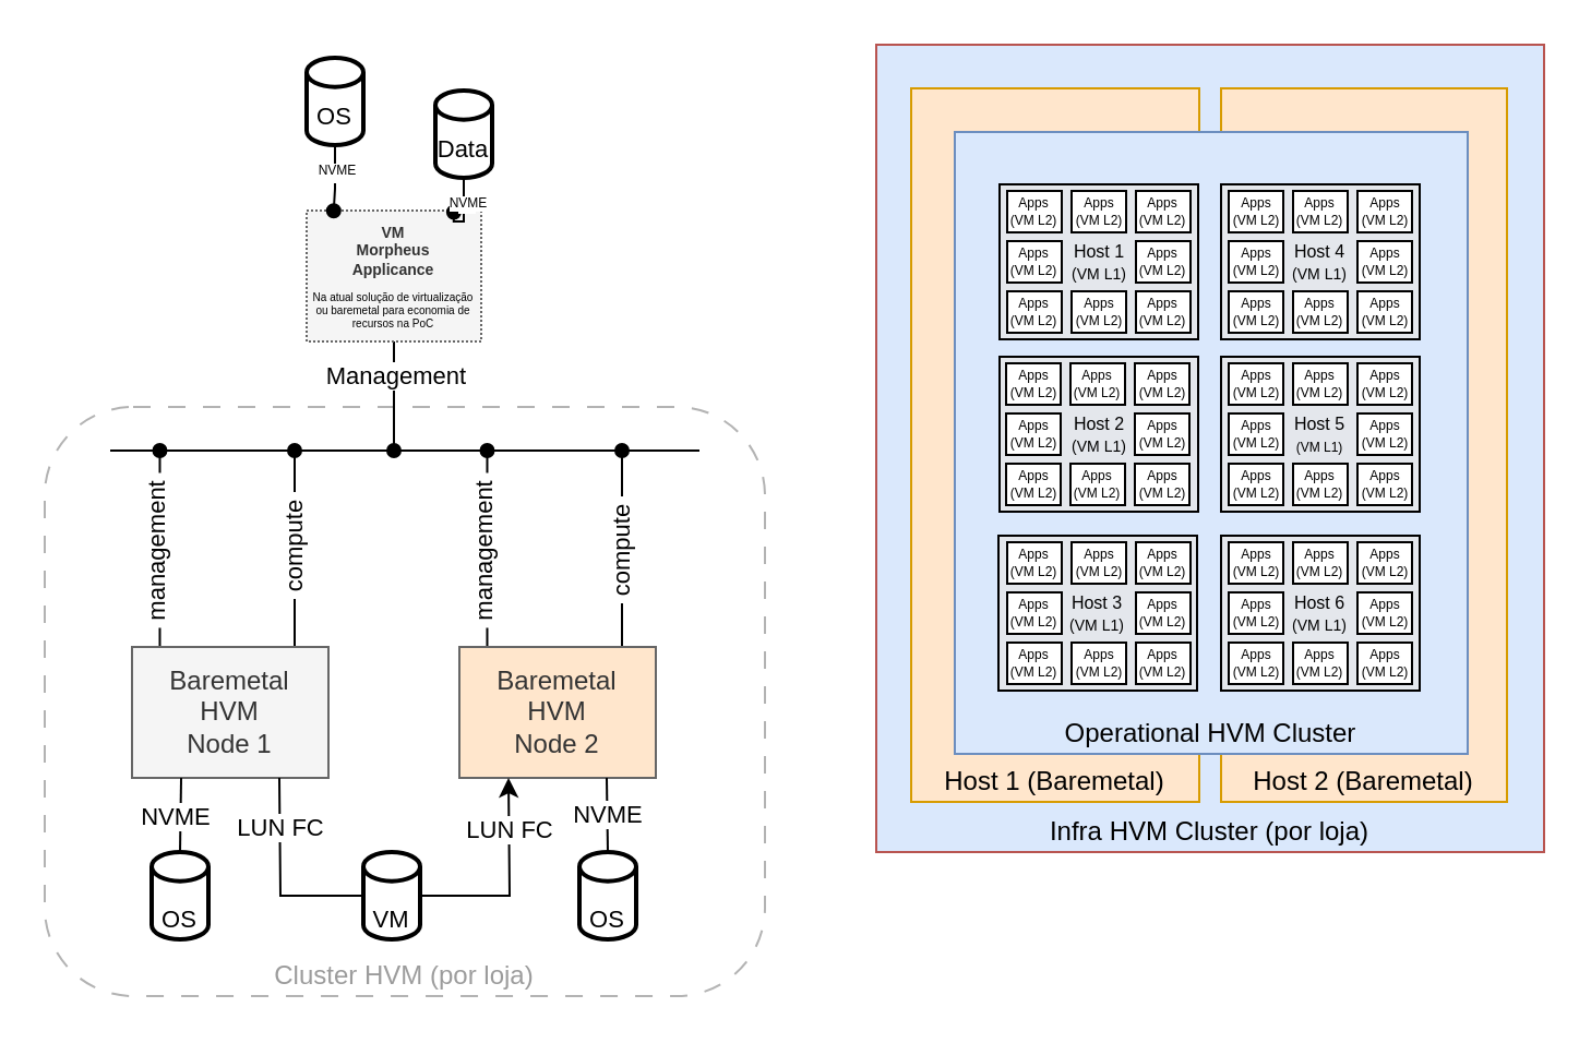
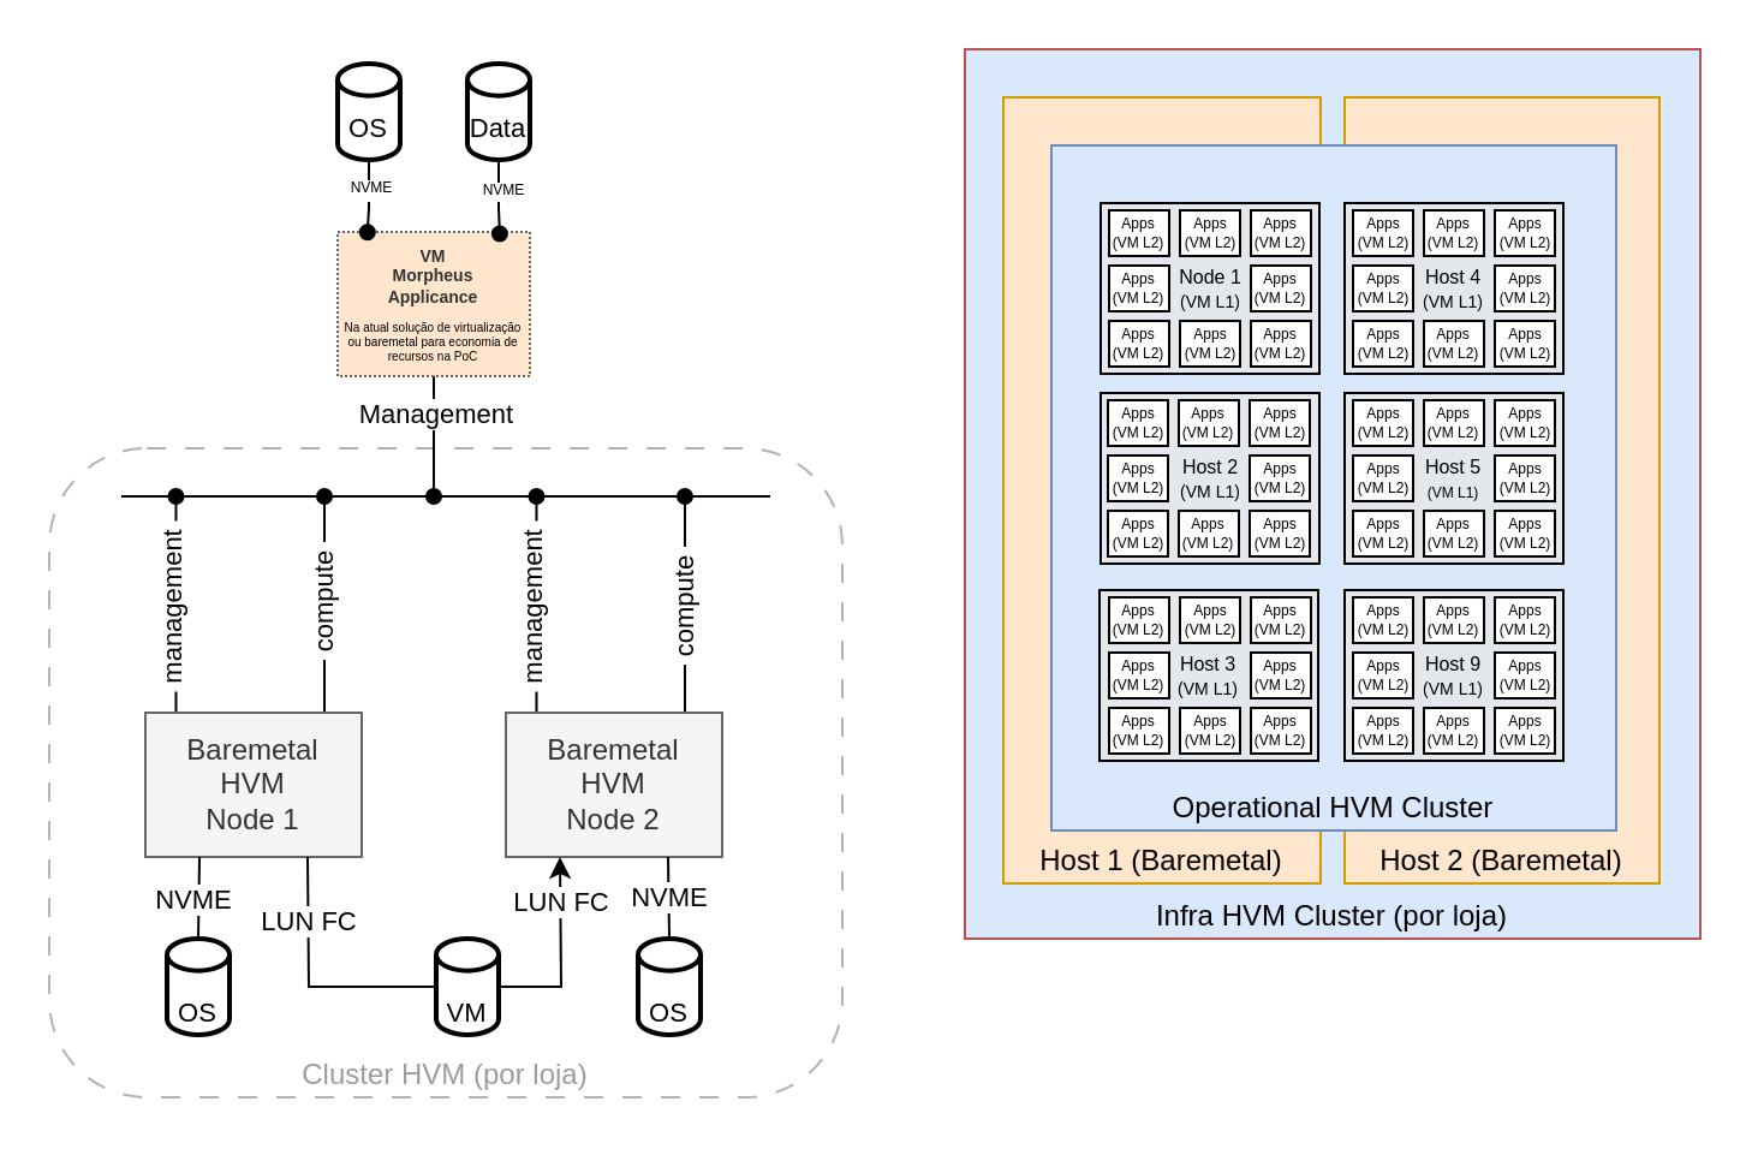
- <mxCell id="26" value="&lt;div&gt;&lt;br&gt;&lt;/div&gt;Data" style="strokeWidth=2;html=1;shape=mxgraph.flowchart.database;whiteSpace=wrap;fontSize=11;verticalAlign=middle;" parent="1" vertex="1"><mxGeometry x="199" y="41" width="26" height="40" as="geometry" /></mxCell>
+ <mxCell id="26" value="&lt;div&gt;&lt;br&gt;&lt;/div&gt;Data" style="strokeWidth=2;html=1;shape=mxgraph.flowchart.database;whiteSpace=wrap;fontSize=11;verticalAlign=middle;" parent="1" vertex="1"><mxGeometry x="194" y="26" width="26" height="40" as="geometry" /></mxCell>
- <mxCell id="41" value="Host 1&lt;div&gt;&lt;font style=&quot;font-size: 7px;&quot;&gt;(VM L1)&lt;/font&gt;&lt;/div&gt;" style="rounded=0;whiteSpace=wrap;html=1;fillColor=light-dark(#e4e7ec, #ededed);fontSize=8;" vertex="1" parent="1"><mxGeometry x="457.5" y="84" width="91" height="71" as="geometry" /></mxCell>
+ <mxCell id="41" value="Node 1&lt;div&gt;&lt;font style=&quot;font-size: 7px;&quot;&gt;(VM L1)&lt;/font&gt;&lt;/div&gt;" style="rounded=0;whiteSpace=wrap;html=1;fillColor=light-dark(#e4e7ec, #ededed);fontSize=8;" vertex="1" parent="1"><mxGeometry x="457.5" y="84" width="91" height="71" as="geometry" /></mxCell>
- <mxCell id="9" value="&lt;div&gt;&lt;b&gt;&lt;font style=&quot;font-size: 7px;&quot;&gt;VM&lt;/font&gt;&lt;/b&gt;&lt;/div&gt;&lt;b&gt;&lt;font style=&quot;font-size: 7px;&quot;&gt;Morpheus&lt;/font&gt;&lt;/b&gt;&lt;div&gt;&lt;b&gt;&lt;font style=&quot;font-size: 7px;&quot;&gt;Applicance&lt;/font&gt;&lt;/b&gt;&lt;/div&gt;" style="rounded=0;whiteSpace=wrap;html=1;dashed=1;dashPattern=1 1;fontSize=6;verticalAlign=top;fillColor=#f5f5f5;fontColor=#333333;strokeColor=#666666;" parent="1" vertex="1"><mxGeometry x="140" y="96" width="80" height="60" as="geometry" /></mxCell>
+ <mxCell id="9" value="&lt;div&gt;&lt;b&gt;&lt;font style=&quot;font-size: 7px;&quot;&gt;VM&lt;/font&gt;&lt;/b&gt;&lt;/div&gt;&lt;b&gt;&lt;font style=&quot;font-size: 7px;&quot;&gt;Morpheus&lt;/font&gt;&lt;/b&gt;&lt;div&gt;&lt;b&gt;&lt;font style=&quot;font-size: 7px;&quot;&gt;Applicance&lt;/font&gt;&lt;/b&gt;&lt;/div&gt;" style="rounded=0;whiteSpace=wrap;html=1;dashed=1;dashPattern=1 1;fontSize=6;verticalAlign=top;fillColor=#ffe6cc;fontColor=#333333;strokeColor=#666666;" parent="1" vertex="1"><mxGeometry x="140" y="96" width="80" height="60" as="geometry" /></mxCell>
- <mxCell id="46" value="Host 6&lt;div&gt;&lt;font style=&quot;font-size: 7px;&quot;&gt;(VM L1)&lt;/font&gt;&lt;/div&gt;" style="rounded=0;whiteSpace=wrap;html=1;fillColor=light-dark(#e4e7ec, #ededed);fontSize=8;" vertex="1" parent="1"><mxGeometry x="559" y="245" width="91" height="71" as="geometry" /></mxCell>
+ <mxCell id="46" value="Host 9&lt;div&gt;&lt;font style=&quot;font-size: 7px;&quot;&gt;(VM L1)&lt;/font&gt;&lt;/div&gt;" style="rounded=0;whiteSpace=wrap;html=1;fillColor=light-dark(#e4e7ec, #ededed);fontSize=8;" vertex="1" parent="1"><mxGeometry x="559" y="245" width="91" height="71" as="geometry" /></mxCell>
- <mxCell id="23" value="&lt;div&gt;Baremetal&lt;/div&gt;HVM&lt;div&gt;Node 2&lt;/div&gt;" style="rounded=0;whiteSpace=wrap;html=1;fillColor=#ffe6cc;fontColor=#333333;strokeColor=#666666;" parent="1" vertex="1"><mxGeometry x="210" y="296" width="90" height="60" as="geometry" /></mxCell>
+ <mxCell id="23" value="&lt;div&gt;Baremetal&lt;/div&gt;HVM&lt;div&gt;Node 2&lt;/div&gt;" style="rounded=0;whiteSpace=wrap;html=1;fillColor=#f5f5f5;fontColor=#333333;strokeColor=#666666;" parent="1" vertex="1"><mxGeometry x="210" y="296" width="90" height="60" as="geometry" /></mxCell>
- <mxCell id="17" value="VM" style="strokeWidth=2;html=1;shape=mxgraph.flowchart.database;whiteSpace=wrap;fontSize=11;verticalAlign=bottom;" parent="1" vertex="1"><mxGeometry x="166" y="390" width="26" height="40" as="geometry" /></mxCell>
+ <mxCell id="17" value="VM" style="strokeWidth=2;html=1;shape=mxgraph.flowchart.database;whiteSpace=wrap;fontSize=11;verticalAlign=bottom;" parent="1" vertex="1"><mxGeometry x="181" y="390" width="26" height="40" as="geometry" /></mxCell>
